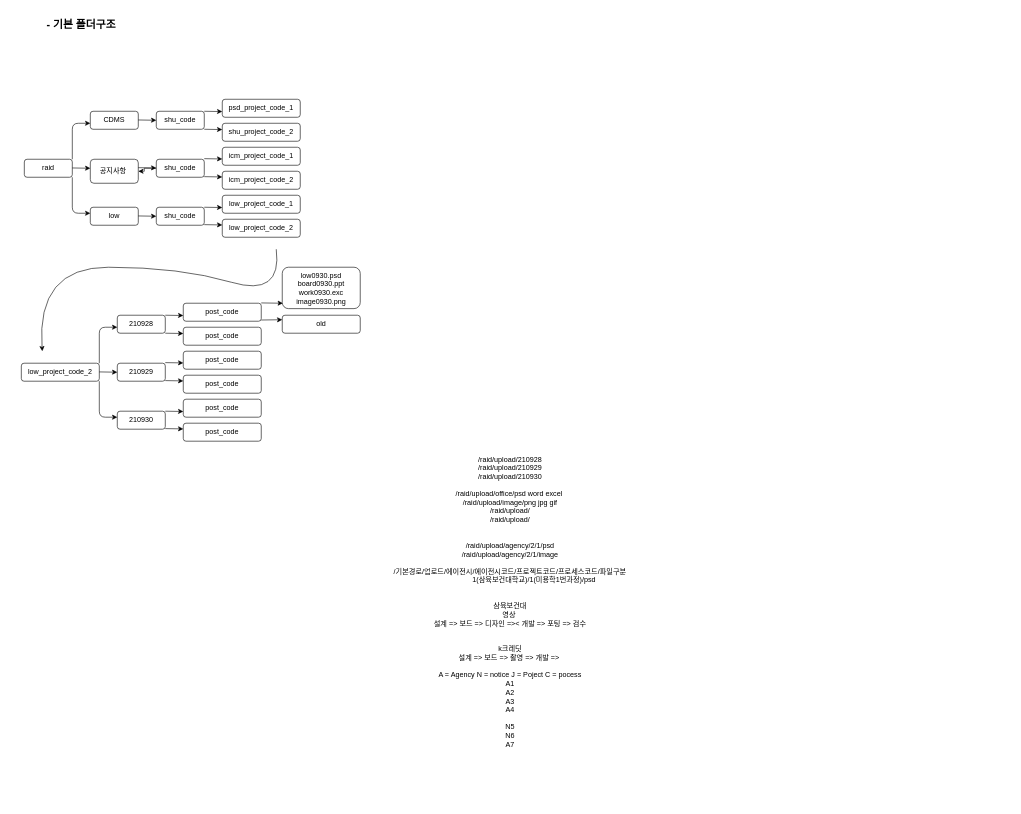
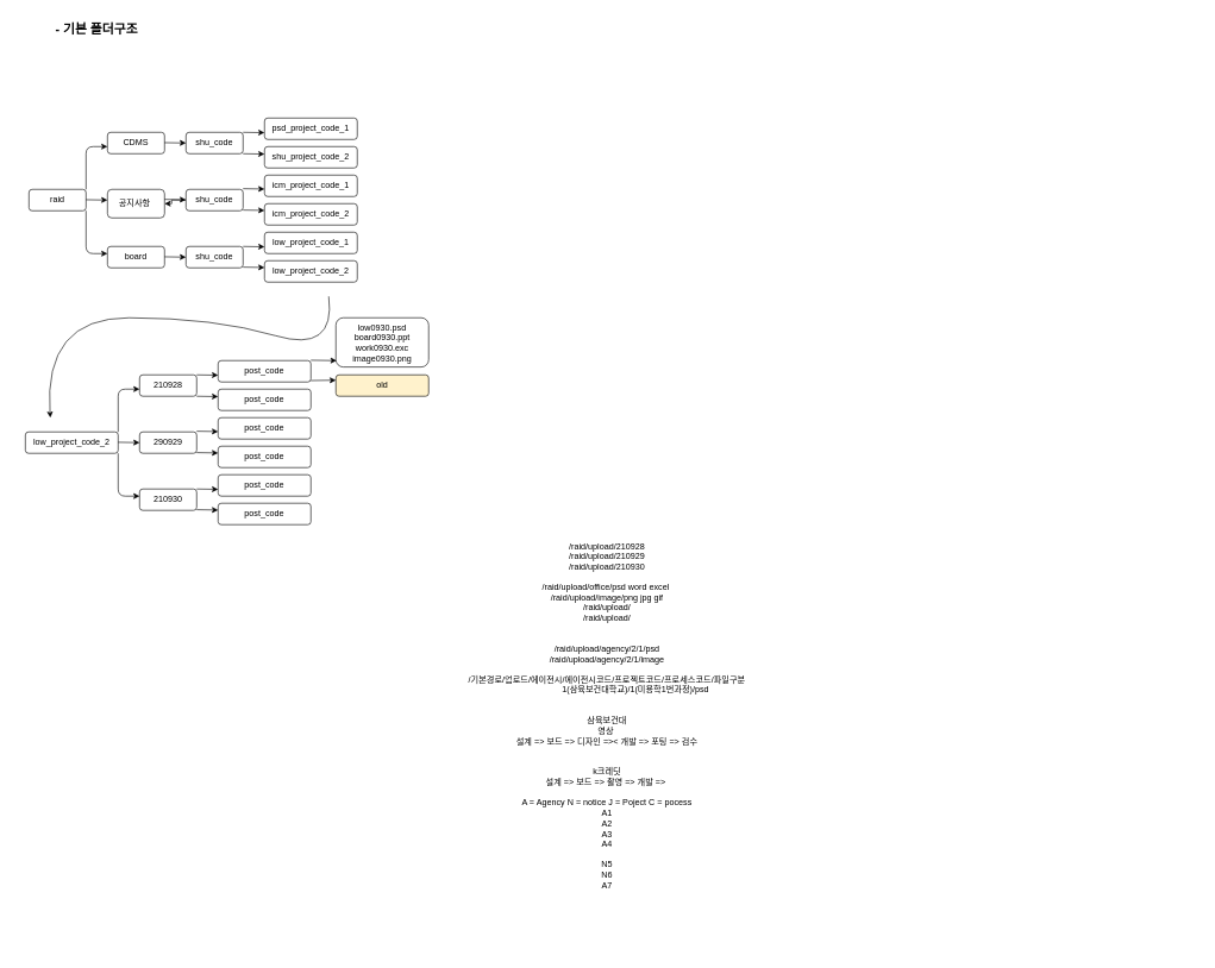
- <mxCell id="9" value="low" style="rounded=1;whiteSpace=wrap;html=1;" parent="1" vertex="1"><mxGeometry x="150" y="345" width="80" height="30" as="geometry" /></mxCell>
+ <mxCell id="9" value="board" style="rounded=1;whiteSpace=wrap;html=1;" parent="1" vertex="1"><mxGeometry x="150" y="345" width="80" height="30" as="geometry" /></mxCell>
- <mxCell id="52" value="old" style="rounded=1;whiteSpace=wrap;html=1;" parent="1" vertex="1"><mxGeometry x="470" y="525" width="130" height="30" as="geometry" /></mxCell>
+ <mxCell id="52" value="old" style="rounded=1;whiteSpace=wrap;html=1;fillColor=#fff2cc;" parent="1" vertex="1"><mxGeometry x="470" y="525" width="130" height="30" as="geometry" /></mxCell>
- <mxCell id="31" value="210929" style="rounded=1;whiteSpace=wrap;html=1;" parent="1" vertex="1"><mxGeometry x="195" y="605" width="80" height="30" as="geometry" /></mxCell>
+ <mxCell id="31" value="290929" style="rounded=1;whiteSpace=wrap;html=1;" parent="1" vertex="1"><mxGeometry x="195" y="605" width="80" height="30" as="geometry" /></mxCell>
